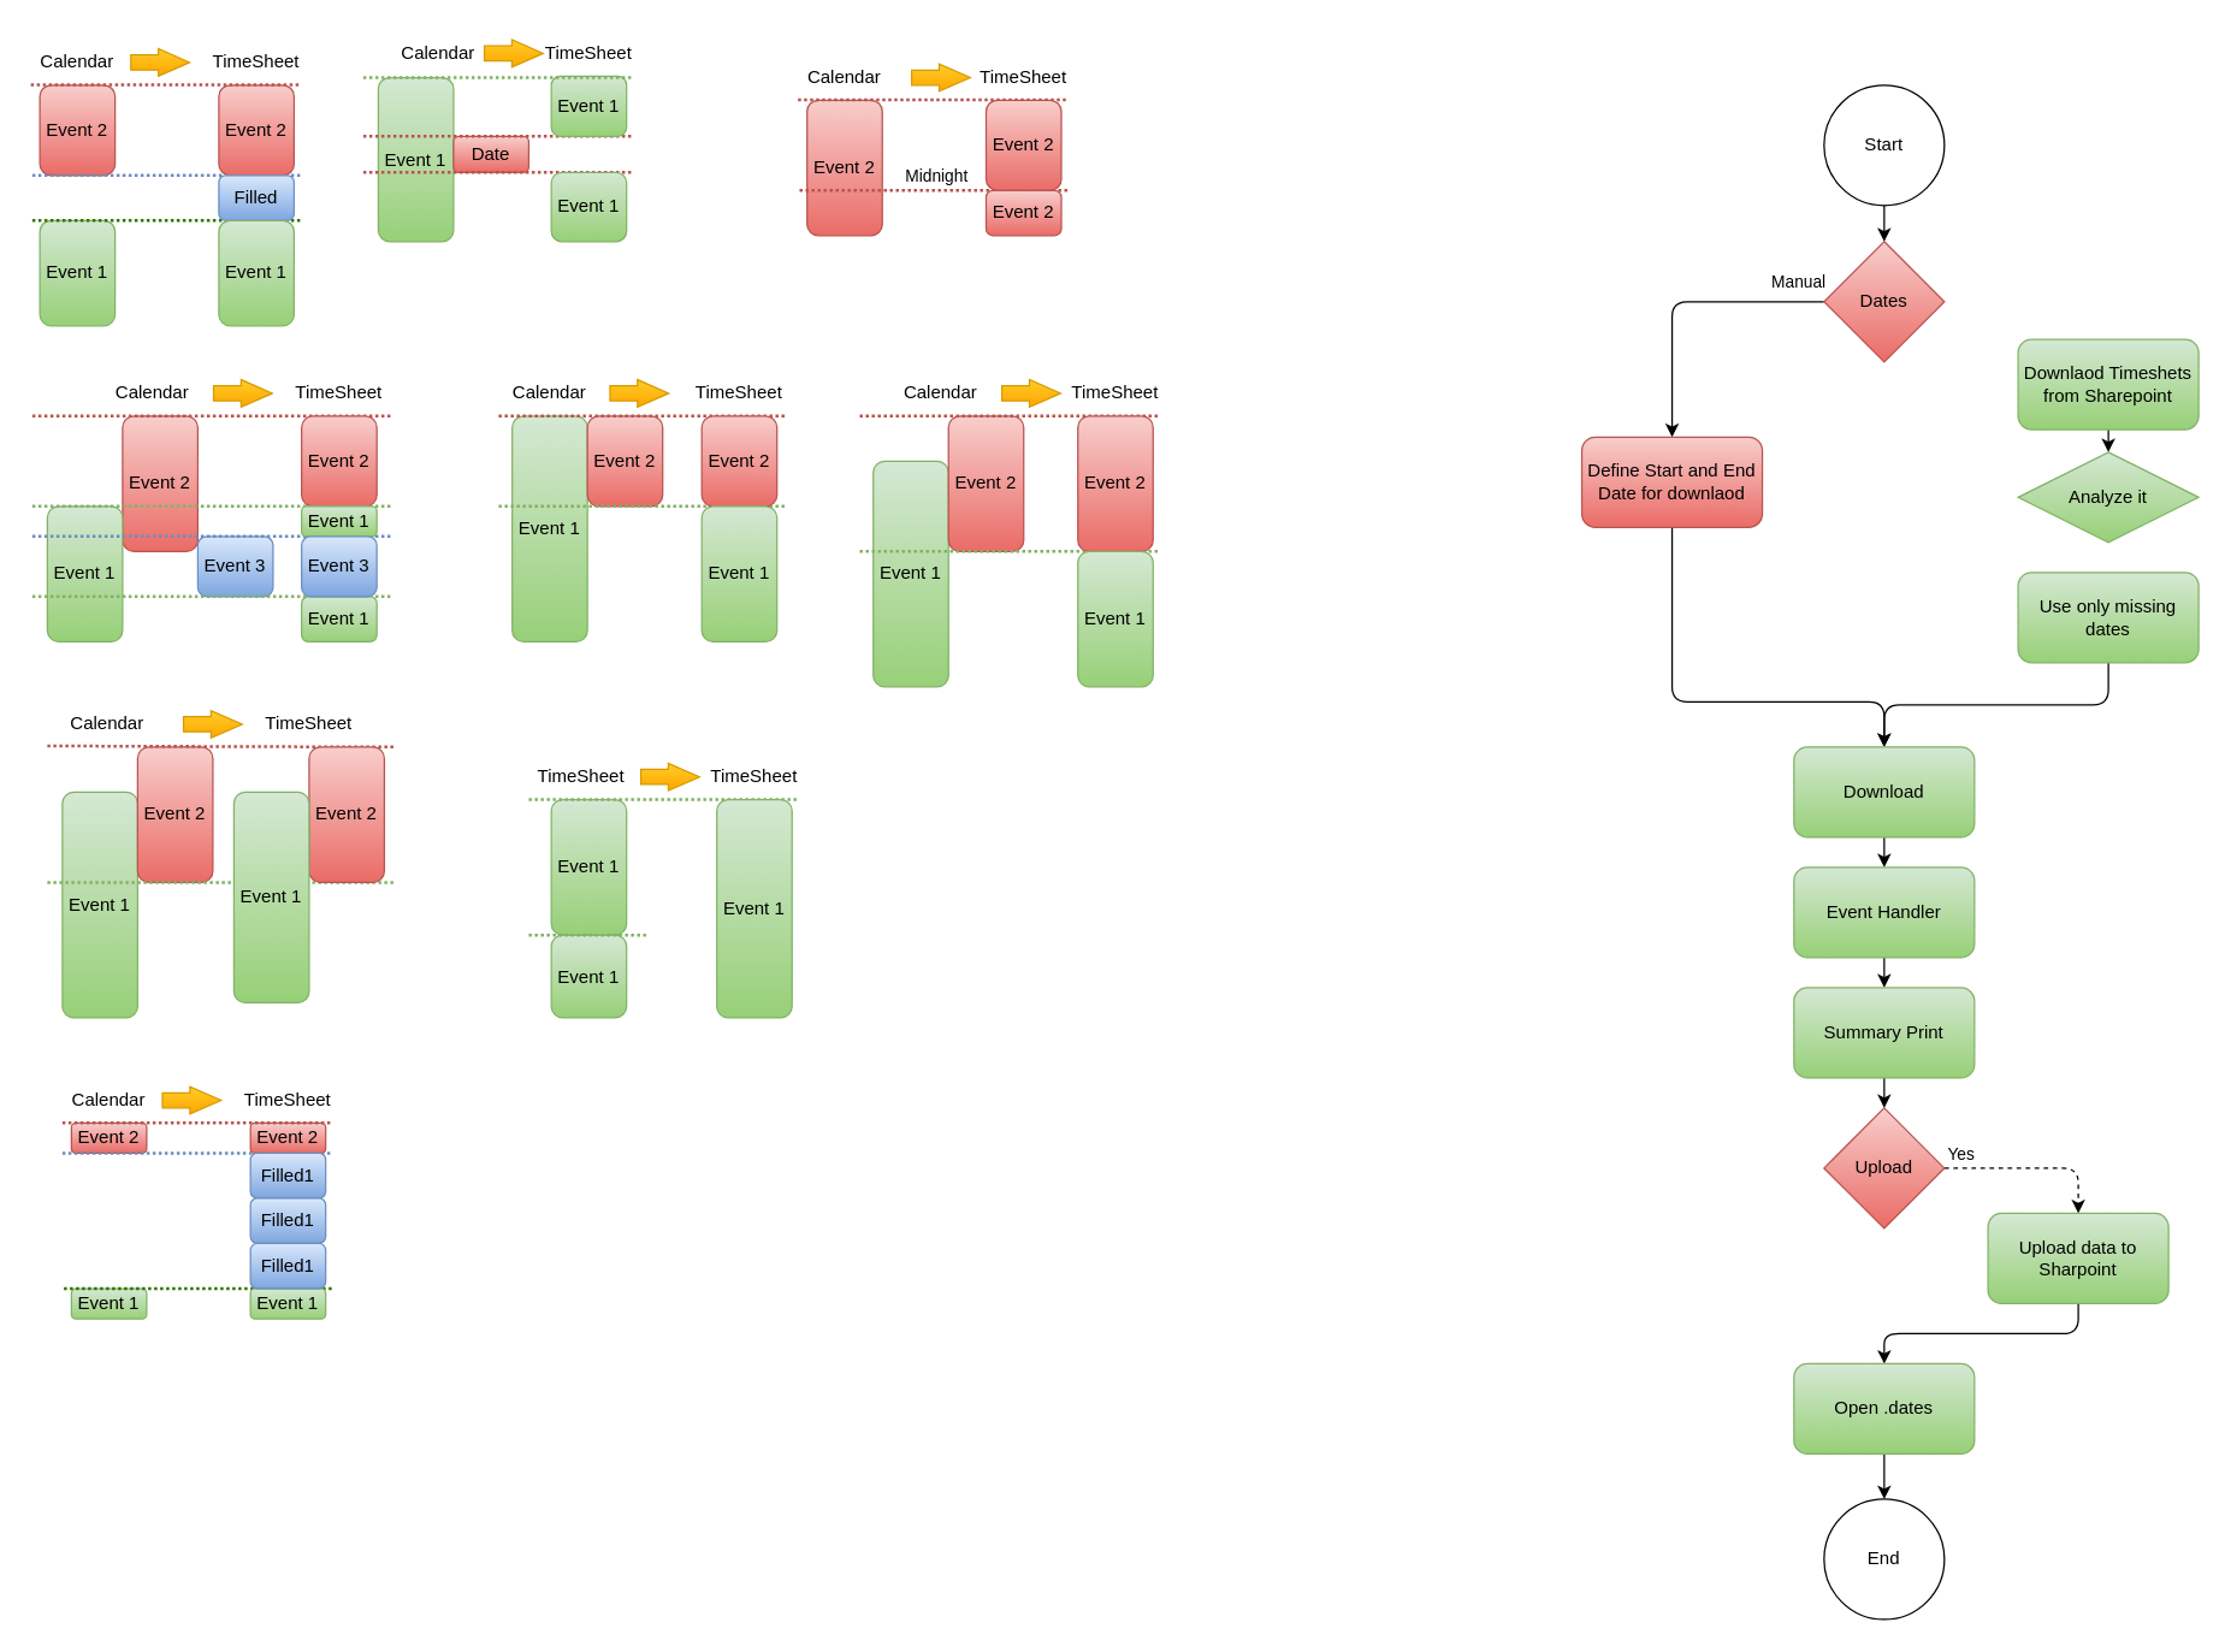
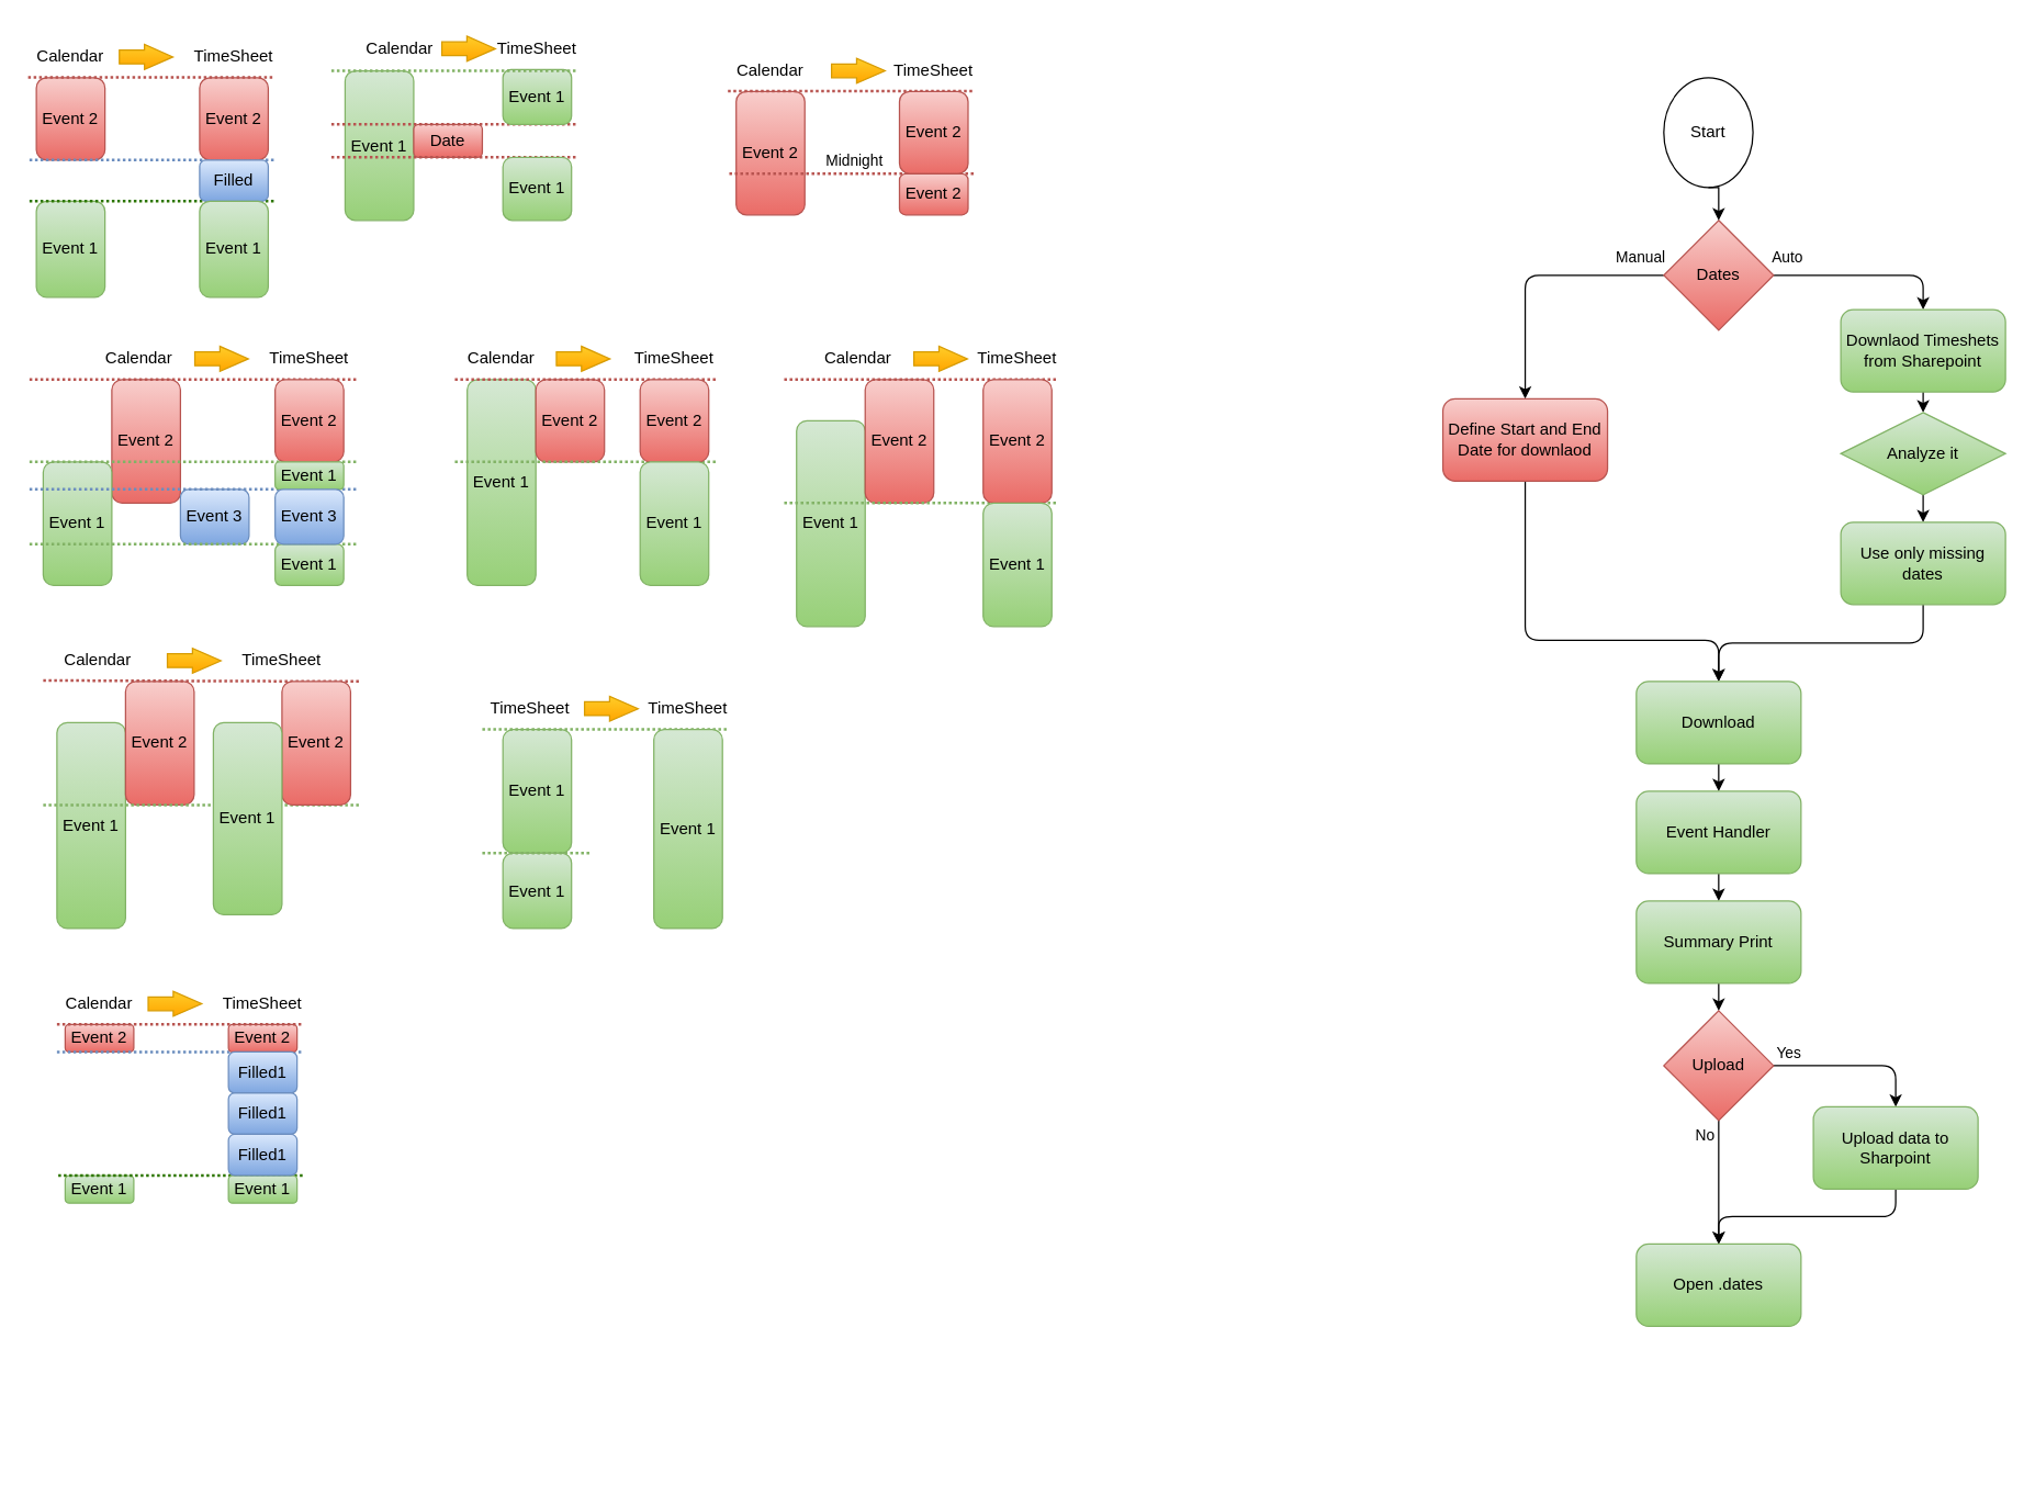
- <mxCell id="37" value="Start" style="ellipse;whiteSpace=wrap;html=1;aspect=fixed;fillColor=none;" parent="1" vertex="1"><mxGeometry x="1212" y="56" width="80" height="80" as="geometry" /></mxCell>
+ <mxCell id="37" value="Start" style="ellipse;whiteSpace=wrap;html=1;aspect=fixed;fillColor=none;" parent="1" vertex="1"><mxGeometry x="1212" y="56" width="65" height="80" as="geometry" /></mxCell>
+ <mxCell id="31" style="edgeStyle=orthogonalEdgeStyle;rounded=1;orthogonalLoop=1;jettySize=auto;html=1;exitX=1;exitY=0.5;exitDx=0;exitDy=0;entryX=0.5;entryY=0;entryDx=0;entryDy=0;curved=0;" parent="1" source="35" target="39" edge="1"><mxGeometry relative="1" as="geometry" /></mxCell>
+ <mxCell id="32" value="Auto" style="edgeLabel;html=1;align=center;verticalAlign=middle;resizable=0;points=[];labelBackgroundColor=none;" parent="31" vertex="1" connectable="0"><mxGeometry x="-0.624" y="-1" relative="1" as="geometry"><mxPoint x="-16" y="-15" as="offset" /></mxGeometry></mxCell>
+ <mxCell id="40" style="edgeStyle=orthogonalEdgeStyle;rounded=1;orthogonalLoop=1;jettySize=auto;html=1;exitX=0.5;exitY=1;exitDx=0;exitDy=0;entryX=0.5;entryY=0;entryDx=0;entryDy=0;curved=0;" parent="1" source="41" target="43" edge="1"><mxGeometry relative="1" as="geometry" /></mxCell>
- <mxCell id="52" style="edgeStyle=orthogonalEdgeStyle;rounded=1;orthogonalLoop=1;jettySize=auto;html=1;exitX=1;exitY=0.5;exitDx=0;exitDy=0;entryX=0.5;entryY=0;entryDx=0;entryDy=0;curved=0;dashed=1;" parent="1" source="56" target="58" edge="1"><mxGeometry relative="1" as="geometry" /></mxCell>
+ <mxCell id="52" style="edgeStyle=orthogonalEdgeStyle;rounded=1;orthogonalLoop=1;jettySize=auto;html=1;exitX=1;exitY=0.5;exitDx=0;exitDy=0;entryX=0.5;entryY=0;entryDx=0;entryDy=0;curved=0;" parent="1" source="56" target="58" edge="1"><mxGeometry relative="1" as="geometry" /></mxCell>
+ <mxCell id="54" style="edgeStyle=orthogonalEdgeStyle;rounded=1;orthogonalLoop=1;jettySize=auto;html=1;exitX=0.5;exitY=1;exitDx=0;exitDy=0;entryX=0.5;entryY=0;entryDx=0;entryDy=0;curved=0;" parent="1" source="56" target="60" edge="1"><mxGeometry relative="1" as="geometry" /></mxCell>
+ <mxCell id="55" value="No" style="edgeLabel;html=1;align=center;verticalAlign=middle;resizable=0;points=[];labelBackgroundColor=none;" parent="54" vertex="1" connectable="0"><mxGeometry x="-0.886" y="-1" relative="1" as="geometry"><mxPoint x="-10" y="5" as="offset" /></mxGeometry></mxCell>
- <mxCell id="59" style="edgeStyle=orthogonalEdgeStyle;rounded=0;orthogonalLoop=1;jettySize=auto;html=1;exitX=0.5;exitY=1;exitDx=0;exitDy=0;entryX=0.5;entryY=0;entryDx=0;entryDy=0;" parent="1" source="60" target="61" edge="1"><mxGeometry relative="1" as="geometry" /></mxCell>
- <mxCell id="61" value="End" style="ellipse;whiteSpace=wrap;html=1;aspect=fixed;fillColor=none;" parent="1" vertex="1"><mxGeometry x="1212" y="996" width="80" height="80" as="geometry" /></mxCell>
